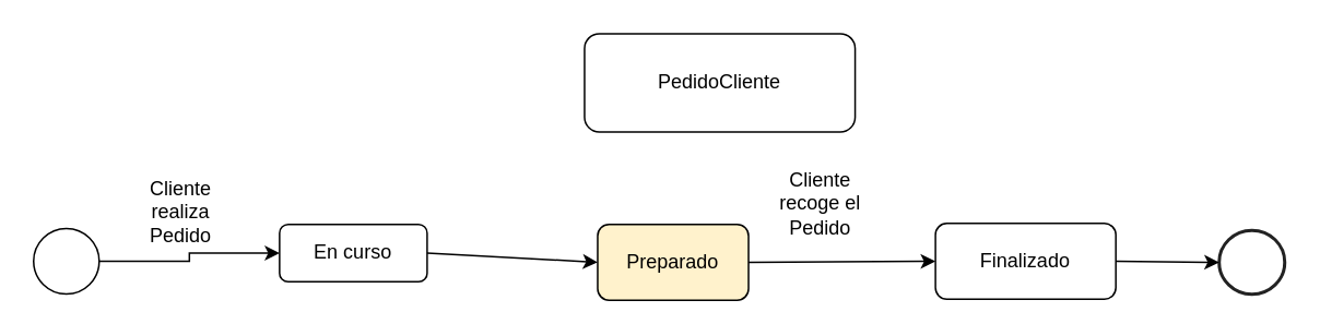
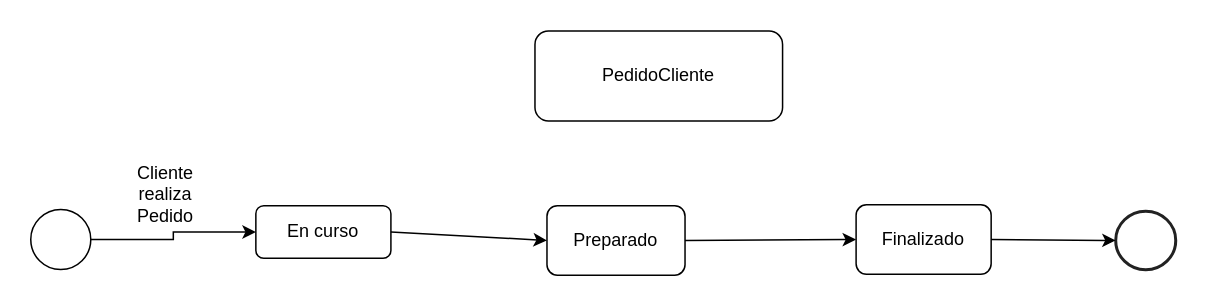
- <mxCell id="11" value="Cliente recoge el Pedido" style="text;html=1;align=center;verticalAlign=middle;whiteSpace=wrap;rounded=0;" parent="1" vertex="1"><mxGeometry x="470" y="109" width="60" height="30" as="geometry" /></mxCell>
- <mxCell id="9" value="Finalizado" style="rounded=1;whiteSpace=wrap;html=1;" parent="1" vertex="1"><mxGeometry x="570" y="135.88" width="110" height="46.25" as="geometry" /></mxCell>
+ <mxCell id="9" value="Finalizado" style="rounded=1;whiteSpace=wrap;html=1;" parent="1" vertex="1"><mxGeometry x="570" y="135.88" width="90" height="46.25" as="geometry" /></mxCell>
- <mxCell id="2" value="Preparado" style="rounded=1;whiteSpace=wrap;html=1;fillColor=#fff2cc;" parent="1" vertex="1"><mxGeometry x="364" y="136.5" width="92" height="46.25" as="geometry" /></mxCell>
+ <mxCell id="2" value="Preparado" style="rounded=1;whiteSpace=wrap;html=1;" parent="1" vertex="1"><mxGeometry x="364" y="136.5" width="92" height="46.25" as="geometry" /></mxCell>
